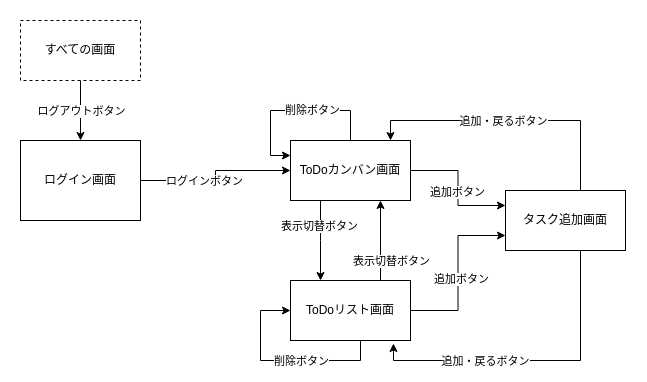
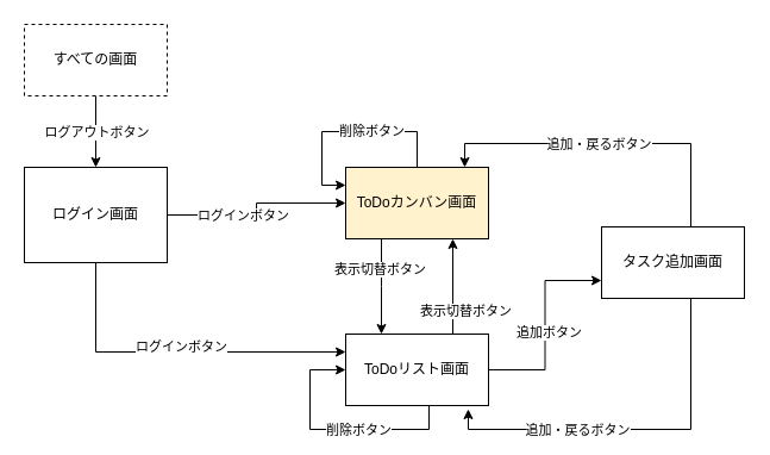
- <mxCell id="11" value="ToDoカンバン画面" style="rounded=0;whiteSpace=wrap;html=1;" vertex="1" parent="1"><mxGeometry x="290" y="140" width="120" height="60" as="geometry" /></mxCell>
+ <mxCell id="11" value="ToDoカンバン画面" style="rounded=0;whiteSpace=wrap;html=1;fillColor=#fff2cc;" vertex="1" parent="1"><mxGeometry x="290" y="140" width="120" height="60" as="geometry" /></mxCell>
- <mxCell id="7" style="edgeStyle=orthogonalEdgeStyle;rounded=0;orthogonalLoop=1;jettySize=auto;html=1;entryX=0;entryY=0.25;entryDx=0;entryDy=0;" edge="1" parent="1" source="11" target="14"><mxGeometry relative="1" as="geometry" /></mxCell>
- <mxCell id="8" value="追加ボタン" style="edgeLabel;html=1;align=center;verticalAlign=middle;resizable=0;points=[];" vertex="1" connectable="0" parent="7"><mxGeometry x="-0.189" y="1" relative="1" as="geometry"><mxPoint x="-2" y="16" as="offset" /></mxGeometry></mxCell>
+ <mxCell id="4" style="edgeStyle=orthogonalEdgeStyle;rounded=0;orthogonalLoop=1;jettySize=auto;html=1;entryX=0;entryY=0.25;entryDx=0;entryDy=0;" edge="1" parent="1" source="6" target="22"><mxGeometry relative="1" as="geometry"><Array as="points"><mxPoint x="80" y="295" /></Array></mxGeometry></mxCell>
+ <mxCell id="5" value="ログインボタン" style="edgeLabel;html=1;align=center;verticalAlign=middle;resizable=0;points=[];" vertex="1" connectable="0" parent="4"><mxGeometry x="-0.075" y="-5" relative="1" as="geometry"><mxPoint x="14" y="-10" as="offset" /></mxGeometry></mxCell>
